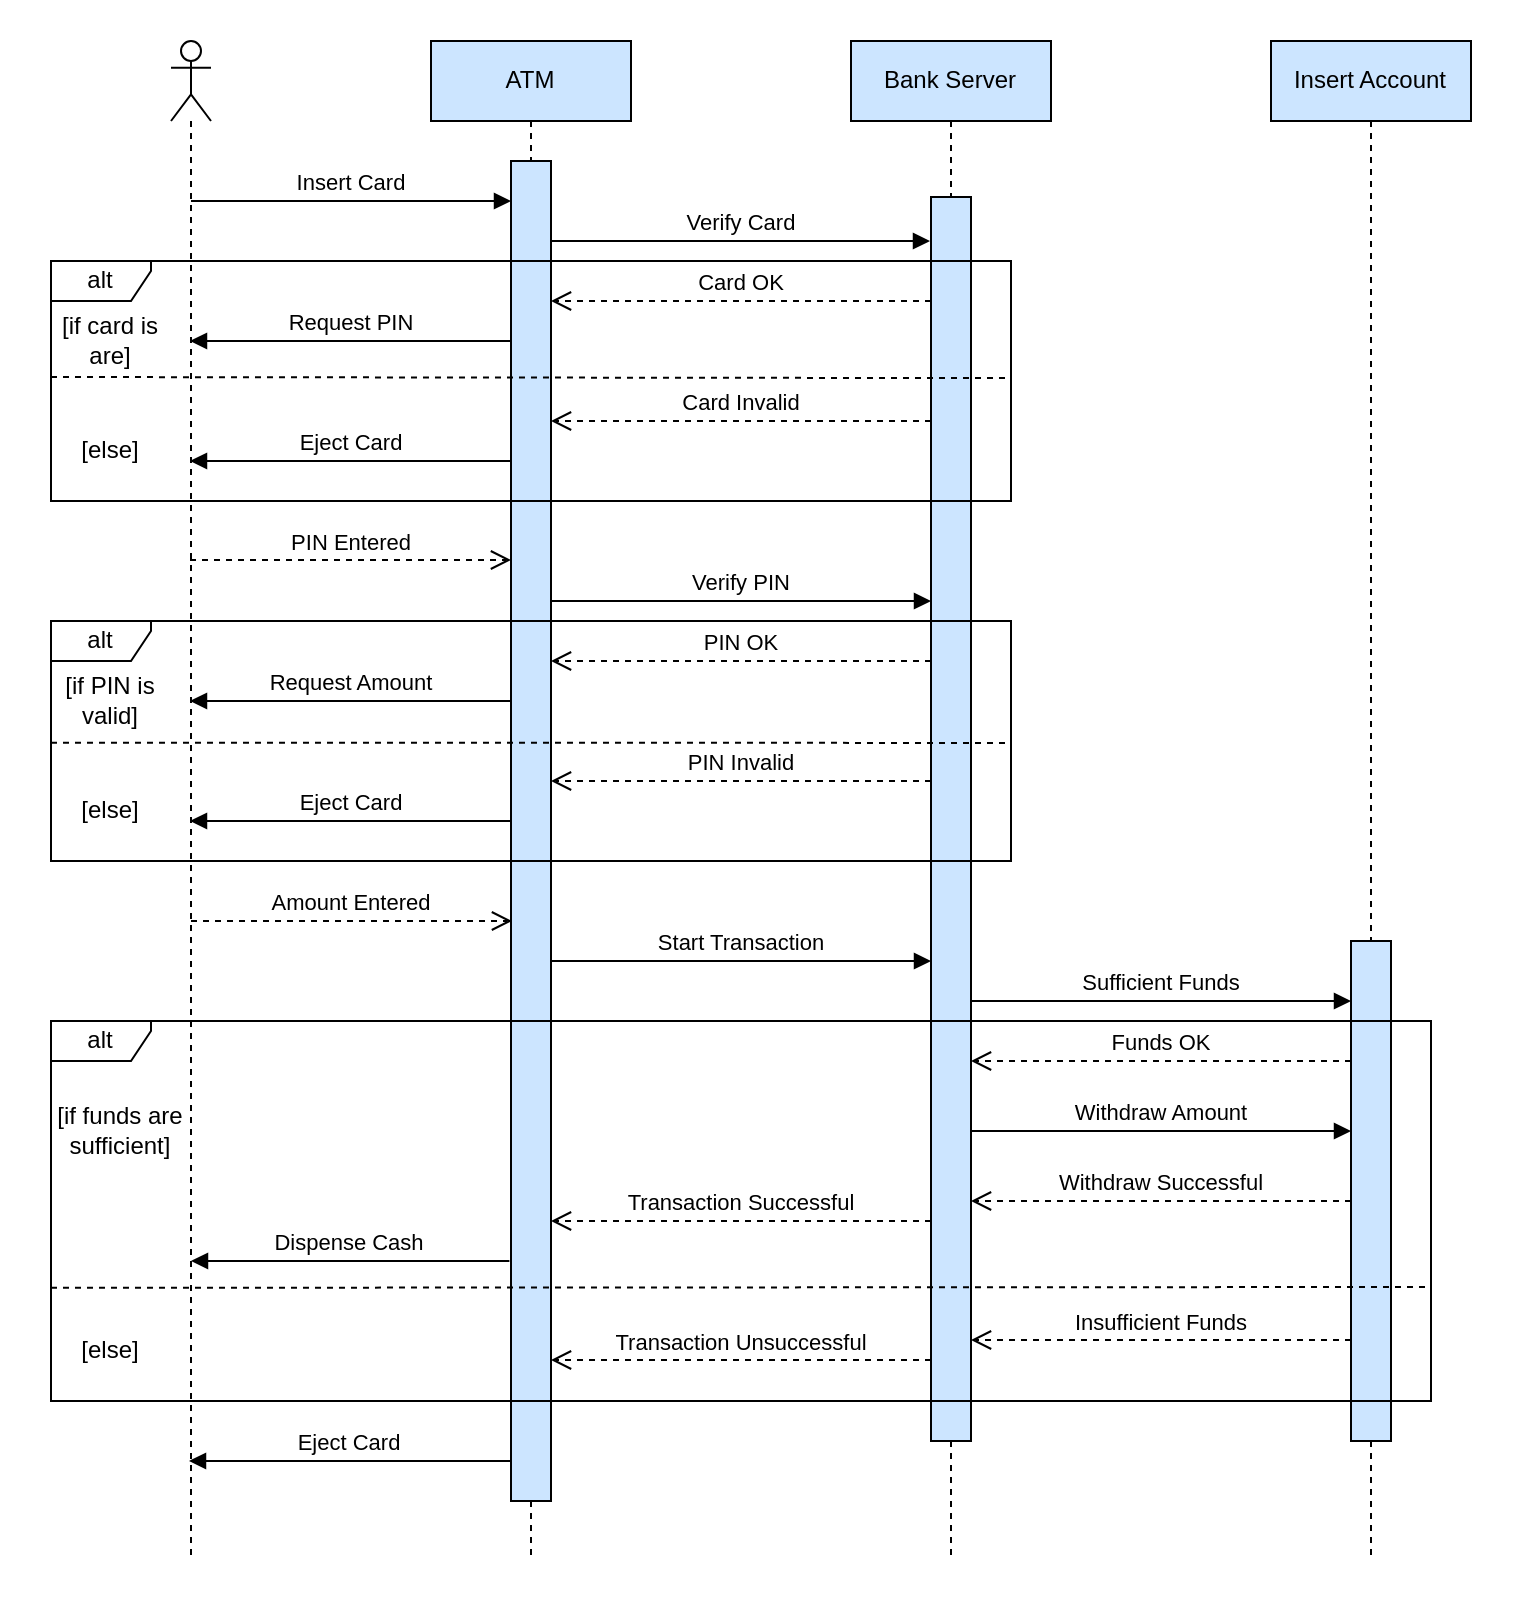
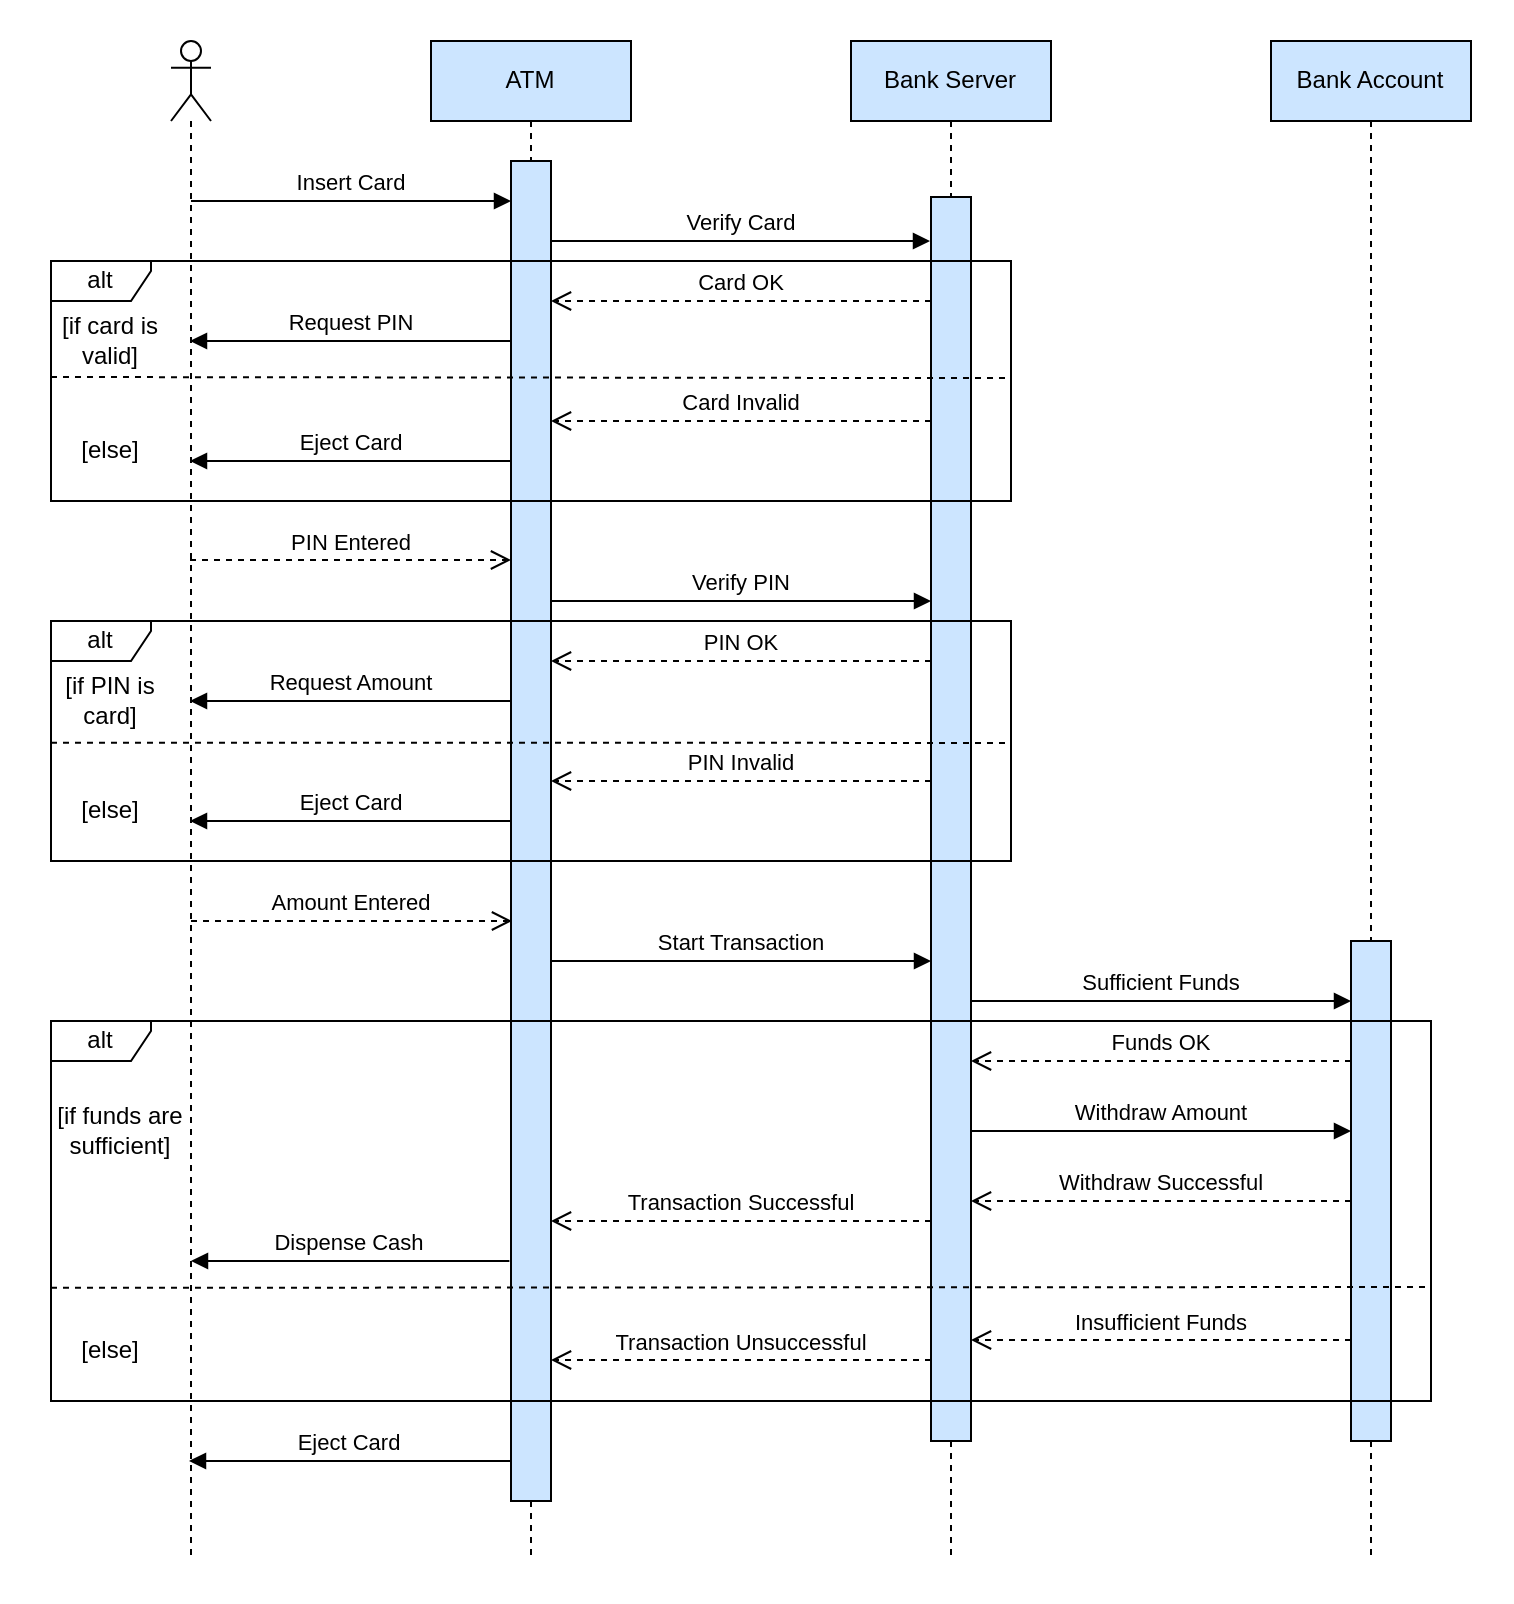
- <mxCell id="7" value="Insert Account" style="shape=umlLifeline;perimeter=lifelinePerimeter;whiteSpace=wrap;html=1;container=1;dropTarget=0;collapsible=0;recursiveResize=0;outlineConnect=0;portConstraint=eastwest;newEdgeStyle={&quot;curved&quot;:0,&quot;rounded&quot;:0};fillColor=#CCE5FF;" vertex="1" parent="1"><mxGeometry x="635" y="20" width="100" height="760" as="geometry" /></mxCell>
+ <mxCell id="7" value="Bank Account" style="shape=umlLifeline;perimeter=lifelinePerimeter;whiteSpace=wrap;html=1;container=1;dropTarget=0;collapsible=0;recursiveResize=0;outlineConnect=0;portConstraint=eastwest;newEdgeStyle={&quot;curved&quot;:0,&quot;rounded&quot;:0};fillColor=#CCE5FF;" vertex="1" parent="1"><mxGeometry x="635" y="20" width="100" height="760" as="geometry" /></mxCell>
- <mxCell id="31" value="[if card is are]" style="text;html=1;strokeColor=none;fillColor=none;align=center;verticalAlign=middle;whiteSpace=wrap;rounded=0;" vertex="1" parent="1"><mxGeometry x="25" y="160" width="60" height="20" as="geometry" /></mxCell>
+ <mxCell id="31" value="[if card is valid]" style="text;html=1;strokeColor=none;fillColor=none;align=center;verticalAlign=middle;whiteSpace=wrap;rounded=0;" vertex="1" parent="1"><mxGeometry x="25" y="160" width="60" height="20" as="geometry" /></mxCell>
- <mxCell id="32" value="[if PIN is valid]" style="text;html=1;strokeColor=none;fillColor=none;align=center;verticalAlign=middle;whiteSpace=wrap;rounded=0;" vertex="1" parent="1"><mxGeometry x="25" y="340" width="60" height="20" as="geometry" /></mxCell>
+ <mxCell id="32" value="[if PIN is card]" style="text;html=1;strokeColor=none;fillColor=none;align=center;verticalAlign=middle;whiteSpace=wrap;rounded=0;" vertex="1" parent="1"><mxGeometry x="25" y="340" width="60" height="20" as="geometry" /></mxCell>
